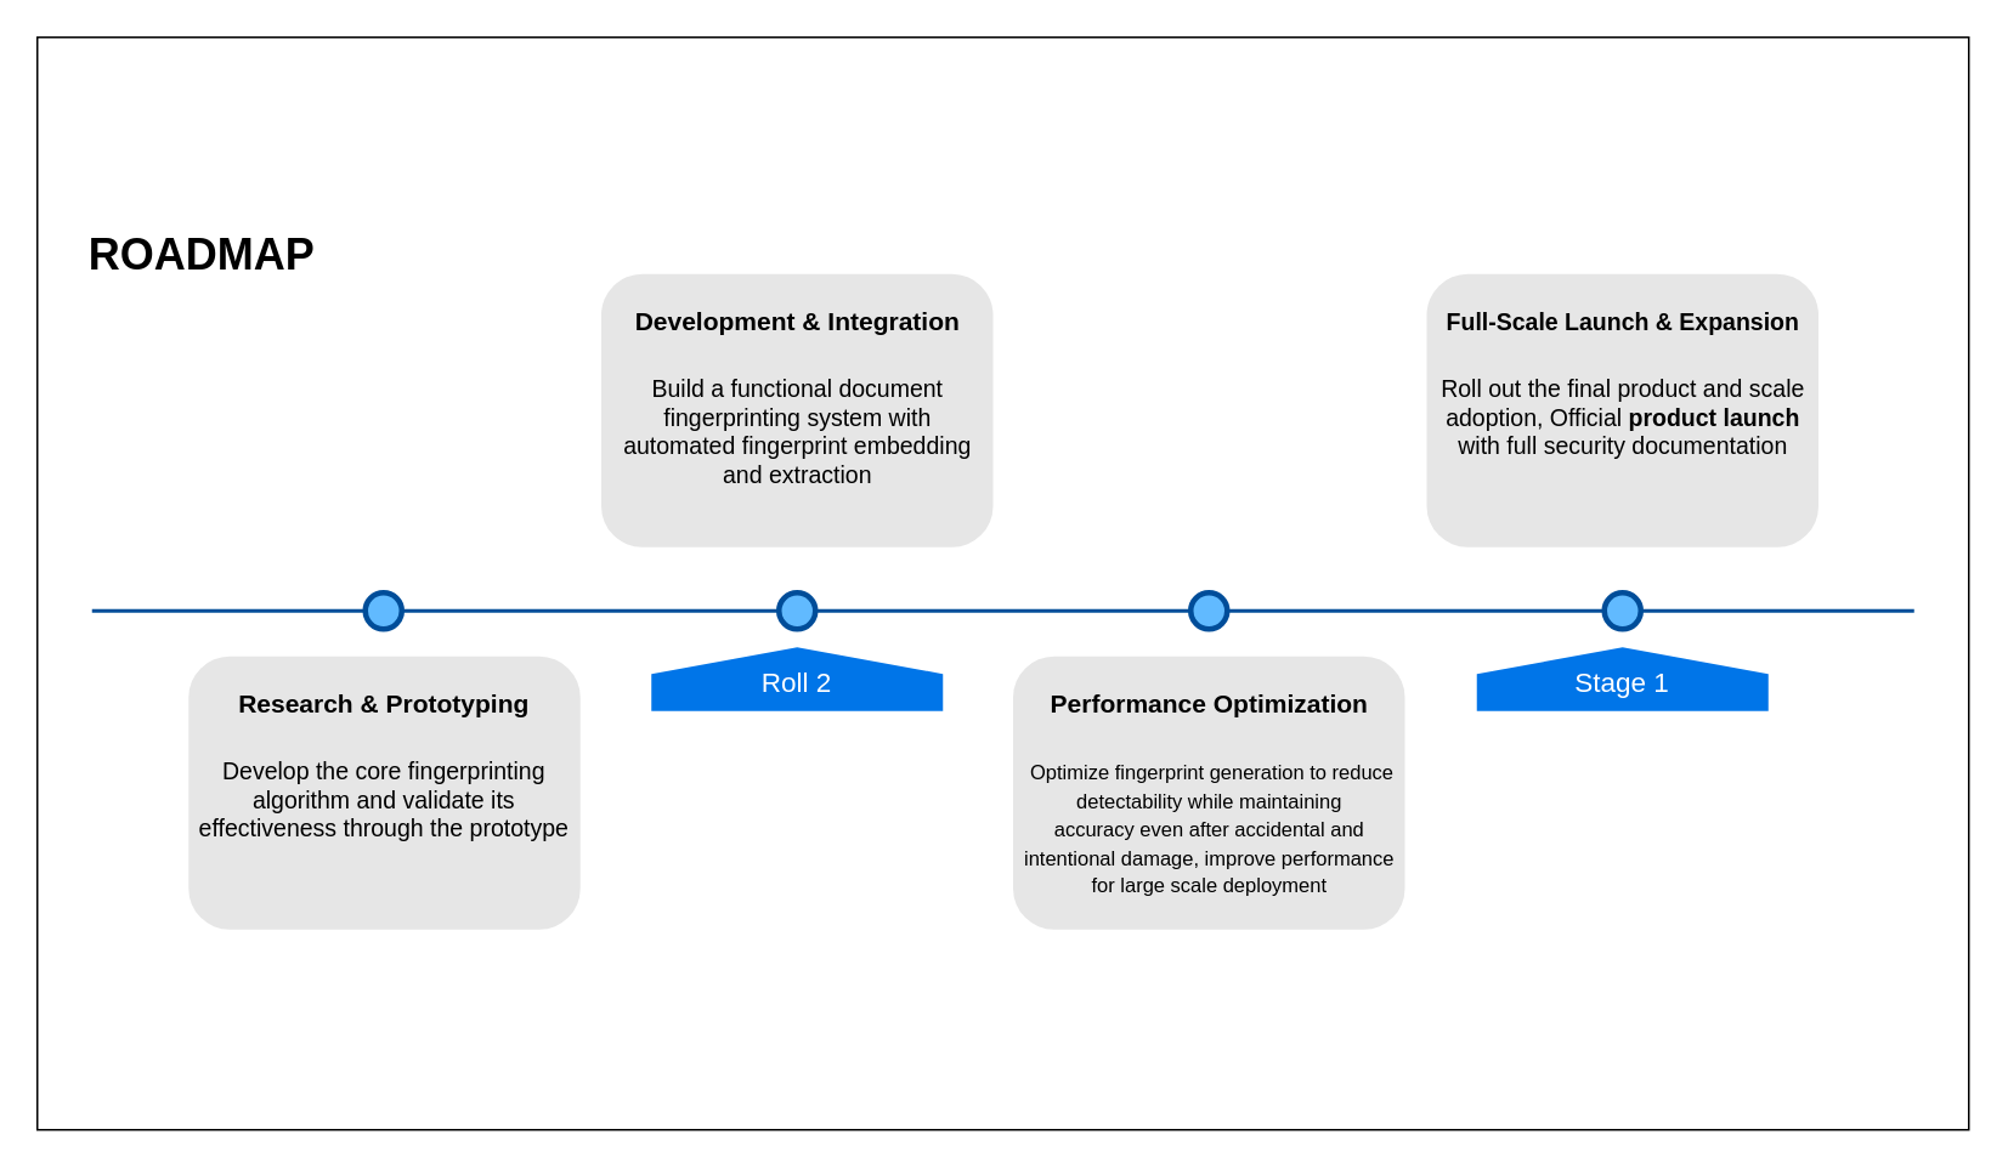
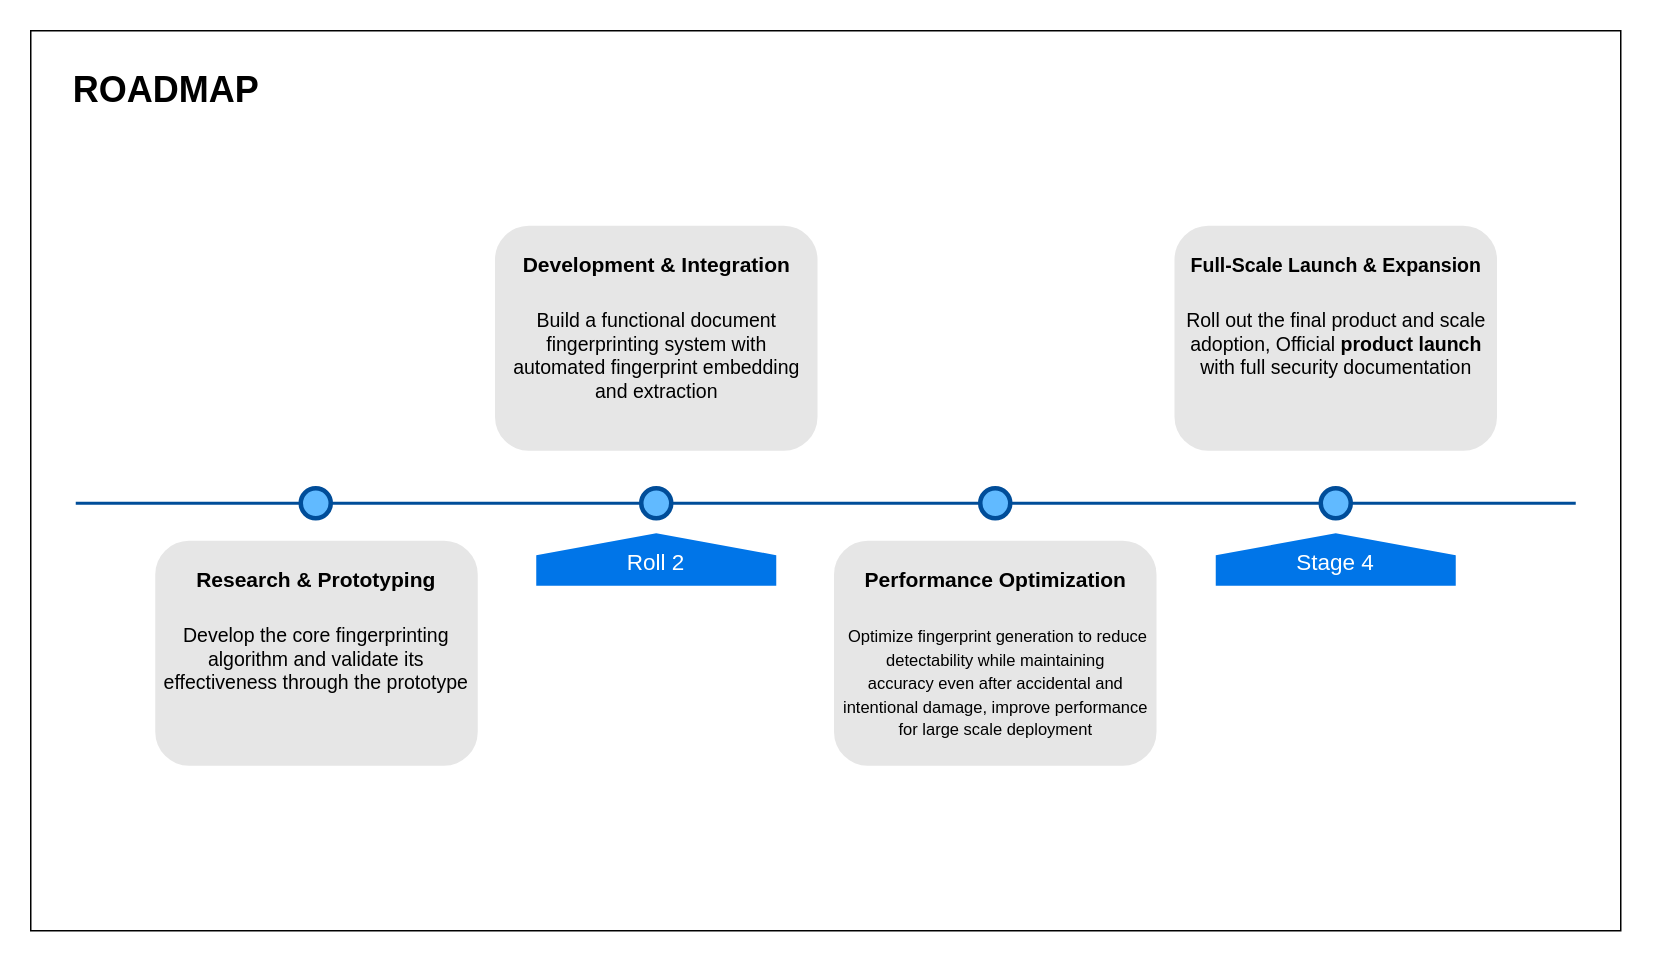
- <mxCell id="14" value="ROADMAP" style="text;strokeColor=none;fillColor=none;html=1;fontSize=24;fontStyle=1;verticalAlign=middle;align=center;" vertex="1" parent="1"><mxGeometry x="40" y="120" width="140" height="40" as="geometry" /></mxCell>
+ <mxCell id="14" value="ROADMAP" style="text;strokeColor=none;fillColor=none;html=1;fontSize=24;fontStyle=1;verticalAlign=middle;align=center;" vertex="1" parent="1"><mxGeometry x="40" y="40" width="140" height="40" as="geometry" /></mxCell>
- <mxCell id="5" value="&lt;span&gt;Stage 1&lt;/span&gt;" style="shape=offPageConnector;whiteSpace=wrap;html=1;fillColor=#0075E8;fontSize=15;fontColor=#FFFFFF;size=0.418;flipV=1;verticalAlign=bottom;strokeColor=none;spacingBottom=4;" parent="1" vertex="1"><mxGeometry x="810" y="355" width="160" height="35" as="geometry" /></mxCell>
+ <mxCell id="5" value="&lt;span&gt;Stage 4&lt;/span&gt;" style="shape=offPageConnector;whiteSpace=wrap;html=1;fillColor=#0075E8;fontSize=15;fontColor=#FFFFFF;size=0.418;flipV=1;verticalAlign=bottom;strokeColor=none;spacingBottom=4;" parent="1" vertex="1"><mxGeometry x="810" y="355" width="160" height="35" as="geometry" /></mxCell>
